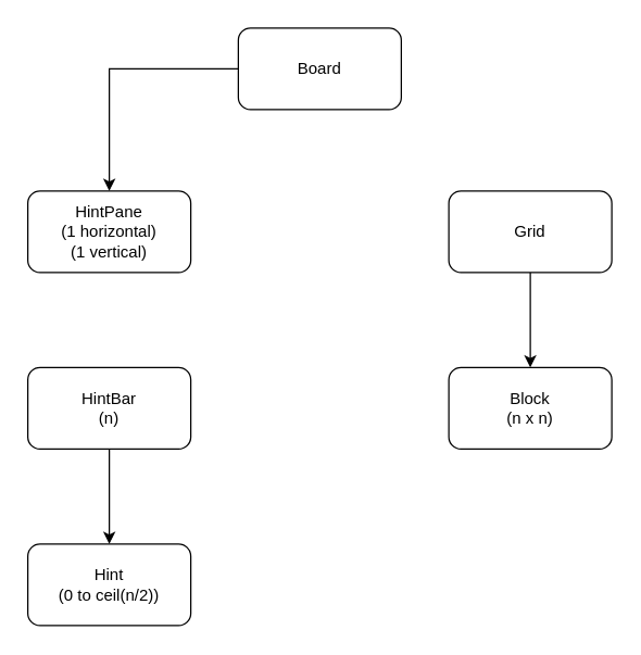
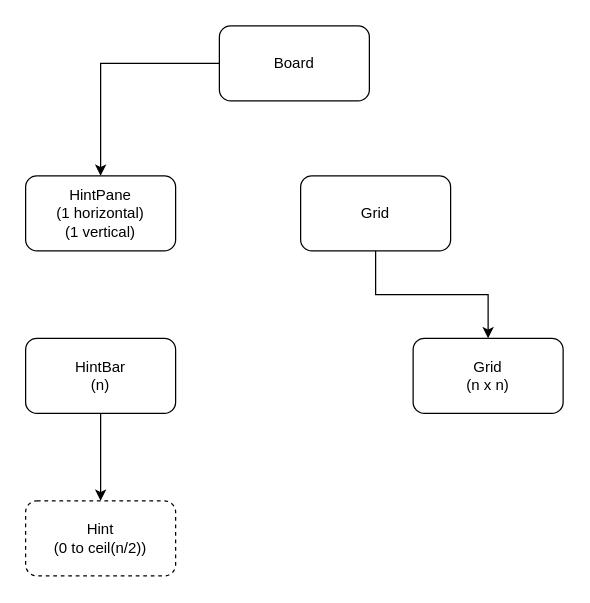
- <mxCell id="5" value="Grid" style="rounded=1;whiteSpace=wrap;html=1;" vertex="1" parent="1"><mxGeometry x="330" y="140" width="120" height="60" as="geometry" /></mxCell>
+ <mxCell id="5" value="Grid" style="rounded=1;whiteSpace=wrap;html=1;" vertex="1" parent="1"><mxGeometry x="240" y="140" width="120" height="60" as="geometry" /></mxCell>
- <mxCell id="6" value="Block&lt;br&gt;(n x n)" style="rounded=1;whiteSpace=wrap;html=1;" vertex="1" parent="1"><mxGeometry x="330" y="270" width="120" height="60" as="geometry" /></mxCell>
+ <mxCell id="6" value="Grid&lt;br&gt;(n x n)" style="rounded=1;whiteSpace=wrap;html=1;" vertex="1" parent="1"><mxGeometry x="330" y="270" width="120" height="60" as="geometry" /></mxCell>
- <mxCell id="10" value="Hint&lt;div&gt;(0 to ceil(n/2))&lt;/div&gt;" style="rounded=1;whiteSpace=wrap;html=1;" vertex="1" parent="1"><mxGeometry x="20" y="400" width="120" height="60" as="geometry" /></mxCell>
+ <mxCell id="10" value="Hint&lt;div&gt;(0 to ceil(n/2))&lt;/div&gt;" style="rounded=1;whiteSpace=wrap;html=1;dashed=1;" vertex="1" parent="1"><mxGeometry x="20" y="400" width="120" height="60" as="geometry" /></mxCell>
